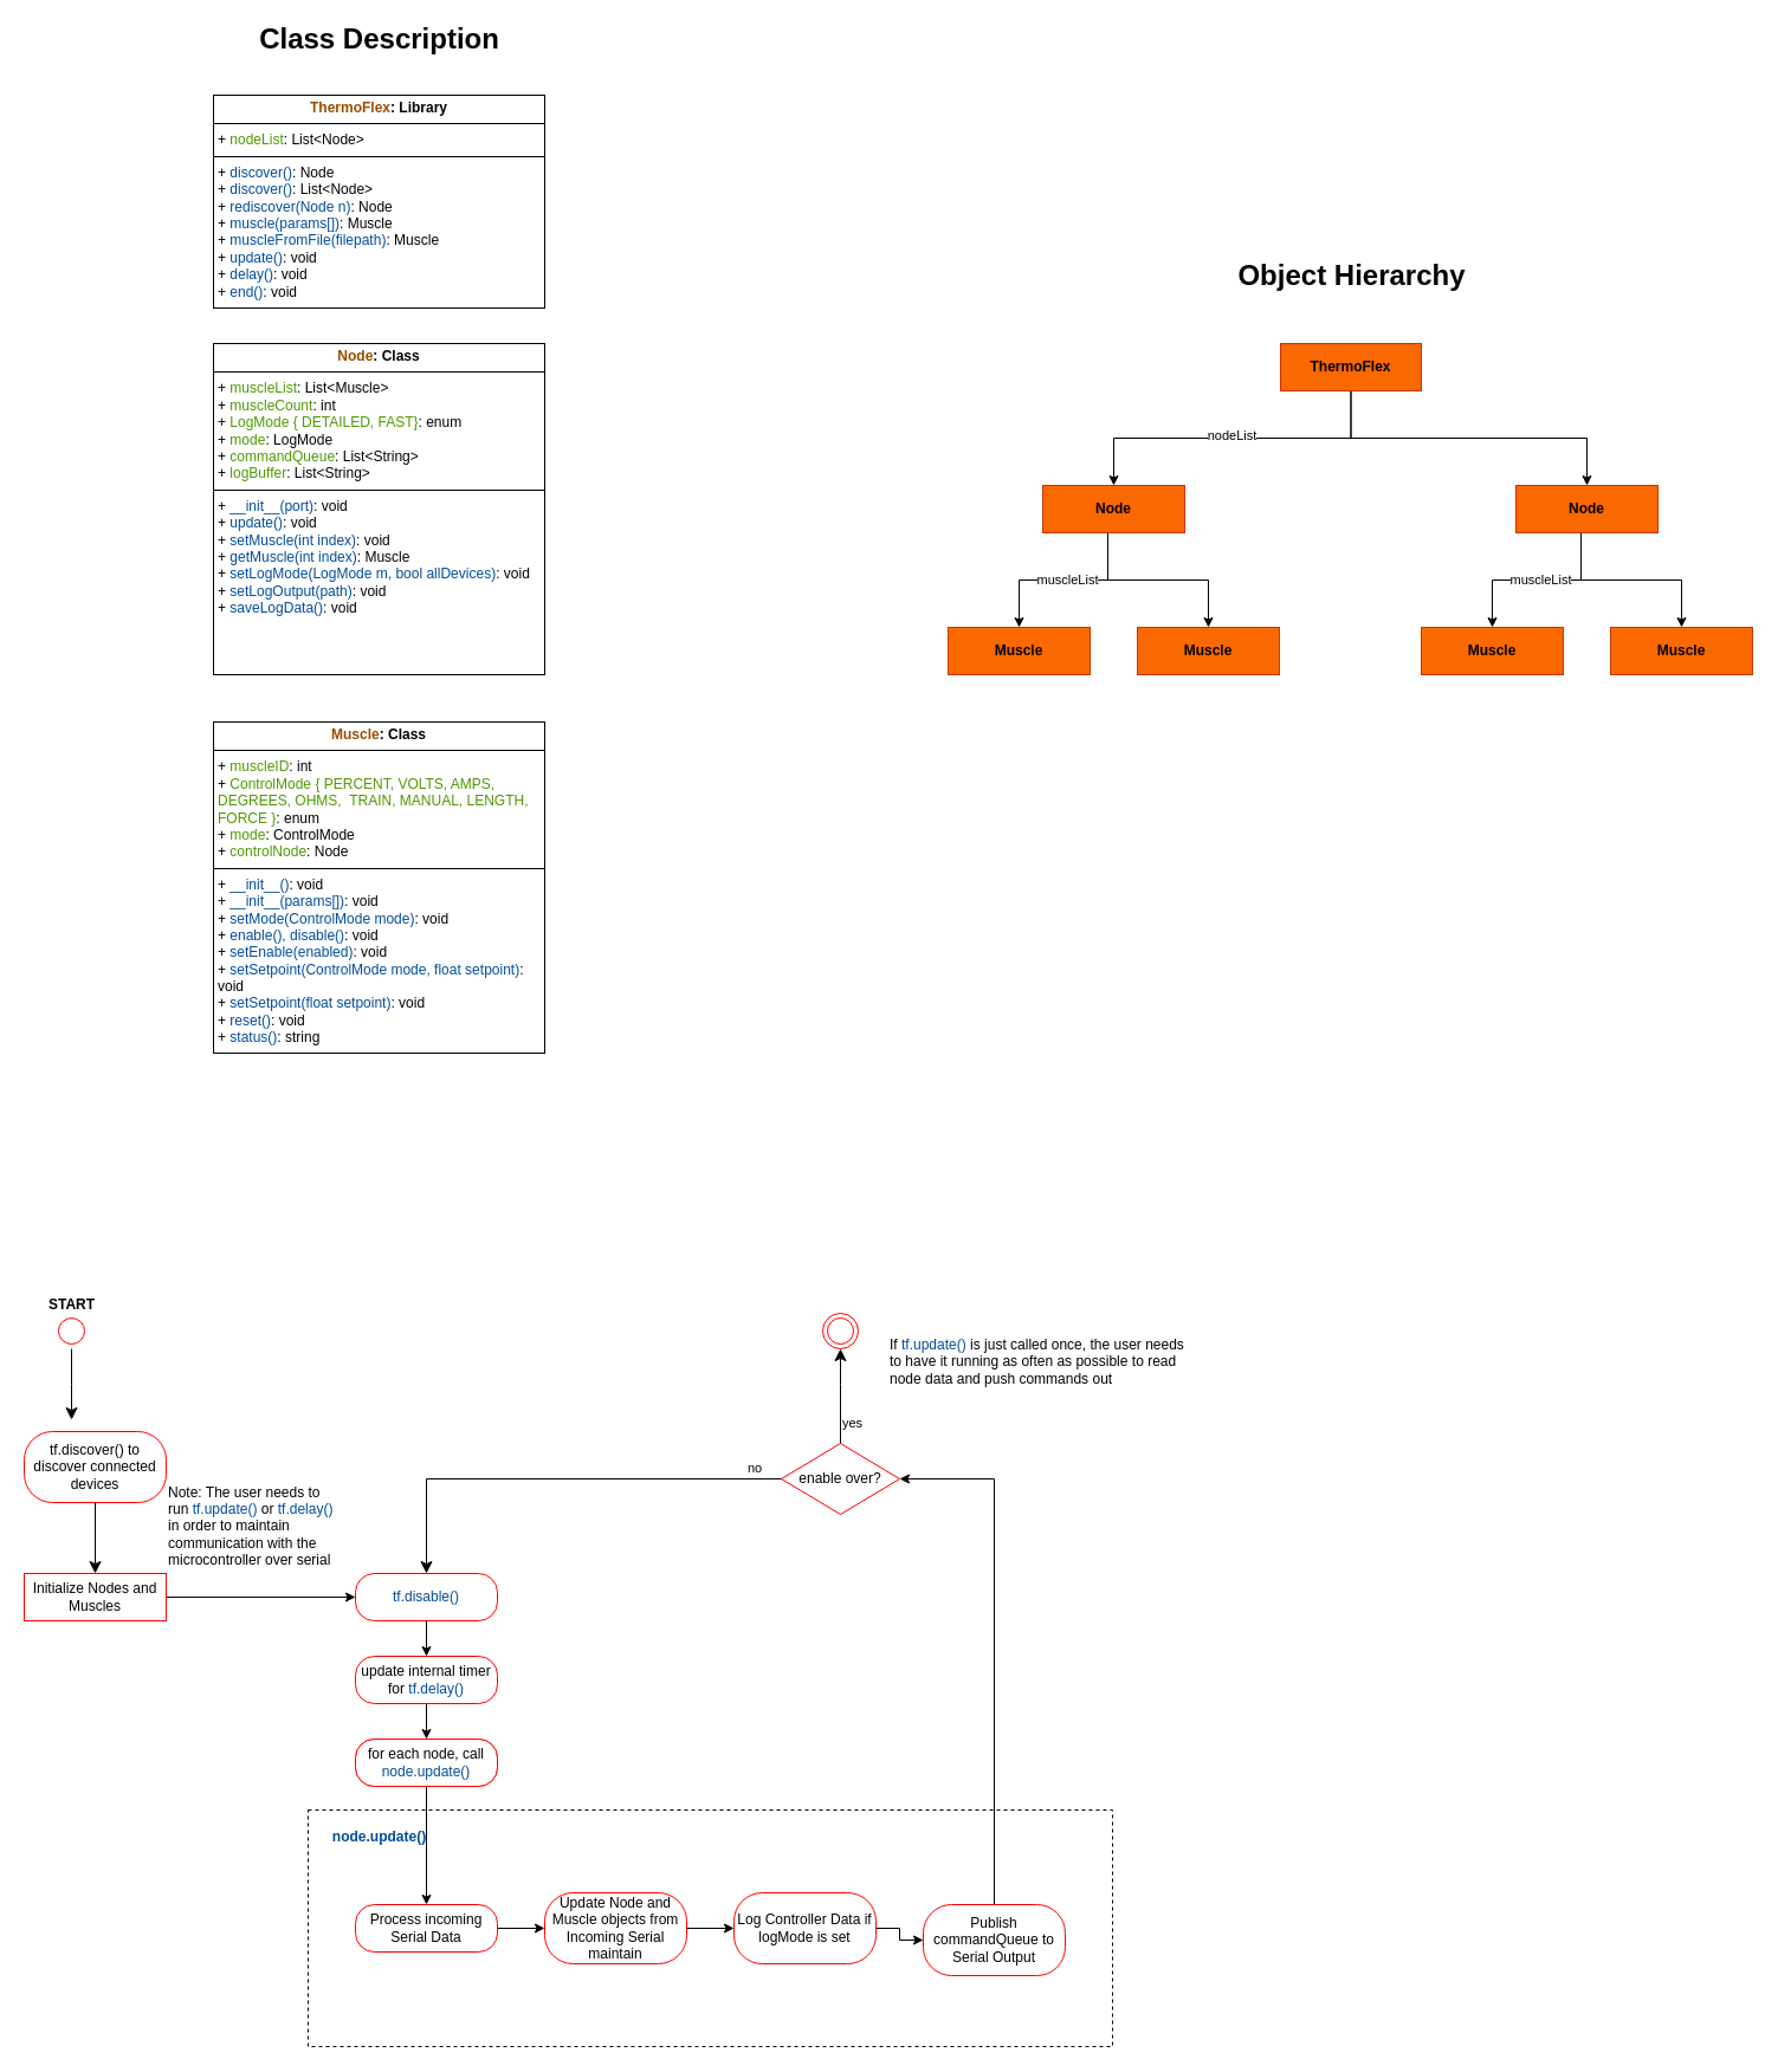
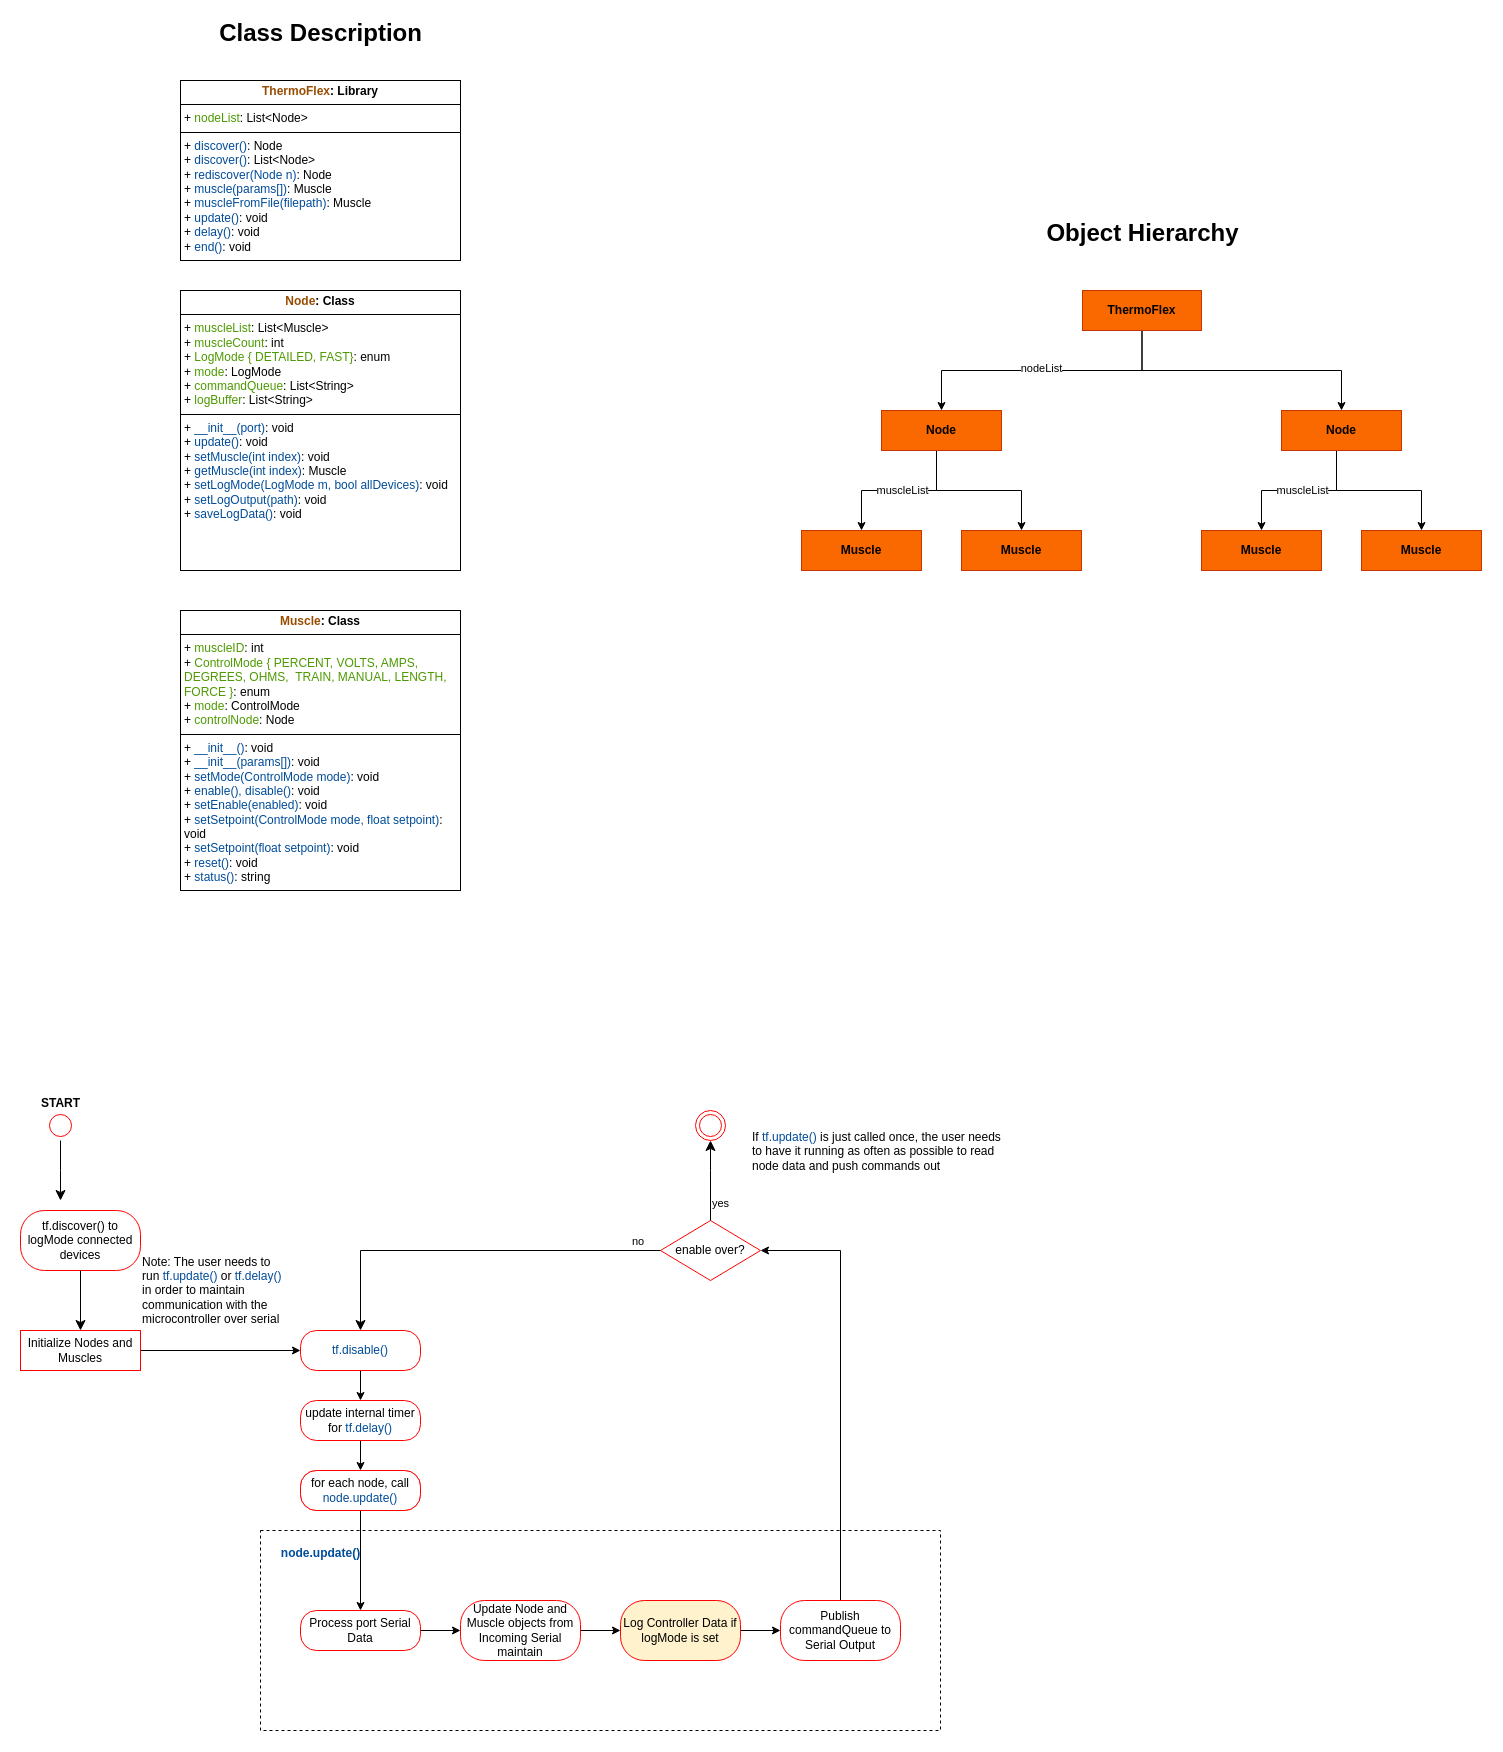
- <mxCell id="24" value="tf.discover() to discover connected devices" style="rounded=1;whiteSpace=wrap;html=1;arcSize=40;fontColor=#000000;fillColor=#FFFFFF;strokeColor=#ff0000;" parent="1" vertex="1"><mxGeometry x="20" y="1210" width="120" height="60" as="geometry" /></mxCell>
+ <mxCell id="24" value="tf.discover() to logMode connected devices" style="rounded=1;whiteSpace=wrap;html=1;arcSize=40;fontColor=#000000;fillColor=#FFFFFF;strokeColor=#ff0000;" parent="1" vertex="1"><mxGeometry x="20" y="1210" width="120" height="60" as="geometry" /></mxCell>
- <mxCell id="39" value="Process incoming Serial Data" style="rounded=1;whiteSpace=wrap;html=1;arcSize=40;fontColor=#000000;fillColor=#FFFFFF;strokeColor=#ff0000;" parent="1" vertex="1"><mxGeometry x="300" y="1610" width="120" height="40" as="geometry" /></mxCell>
+ <mxCell id="39" value="Process port Serial Data" style="rounded=1;whiteSpace=wrap;html=1;arcSize=40;fontColor=#000000;fillColor=#FFFFFF;strokeColor=#ff0000;" parent="1" vertex="1"><mxGeometry x="300" y="1610" width="120" height="40" as="geometry" /></mxCell>
- <mxCell id="41" value="Log Controller Data if logMode is set" style="rounded=1;whiteSpace=wrap;html=1;arcSize=40;fontColor=#000000;fillColor=#FFFFFF;strokeColor=#ff0000;" parent="1" vertex="1"><mxGeometry x="620" y="1600" width="120" height="60" as="geometry" /></mxCell>
+ <mxCell id="41" value="Log Controller Data if logMode is set" style="rounded=1;whiteSpace=wrap;html=1;arcSize=40;fontColor=#000000;fillColor=#fff2cc;strokeColor=#ff0000;" parent="1" vertex="1"><mxGeometry x="620" y="1600" width="120" height="60" as="geometry" /></mxCell>
- <mxCell id="37" value="Publish commandQueue to Serial Output" style="rounded=1;whiteSpace=wrap;html=1;arcSize=40;fontColor=#000000;fillColor=#FFFFFF;strokeColor=#ff0000;" parent="1" vertex="1"><mxGeometry x="780" y="1610" width="120" height="60" as="geometry" /></mxCell>
+ <mxCell id="37" value="Publish commandQueue to Serial Output" style="rounded=1;whiteSpace=wrap;html=1;arcSize=40;fontColor=#000000;fillColor=#FFFFFF;strokeColor=#ff0000;" parent="1" vertex="1"><mxGeometry x="780" y="1600" width="120" height="60" as="geometry" /></mxCell>
